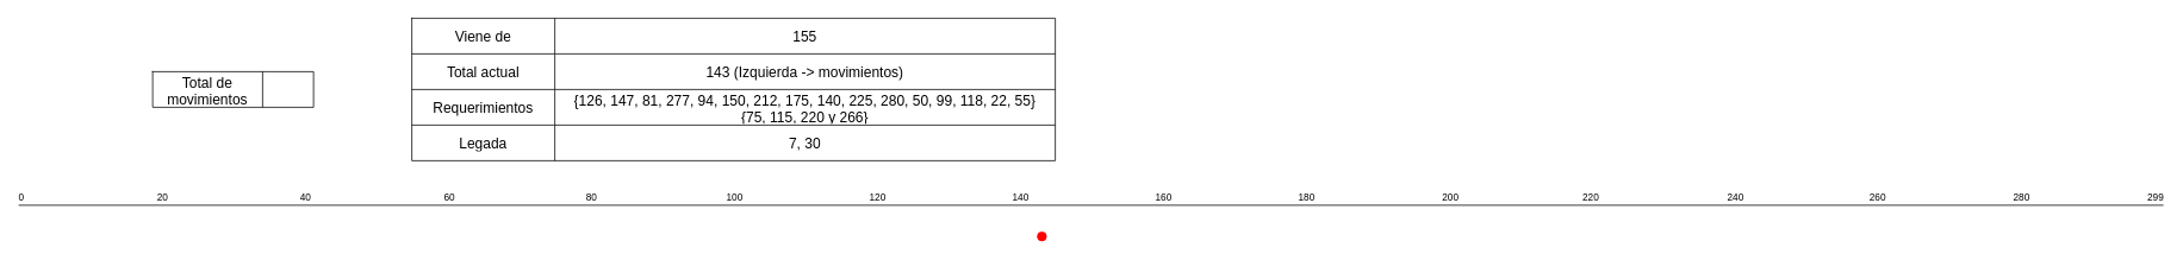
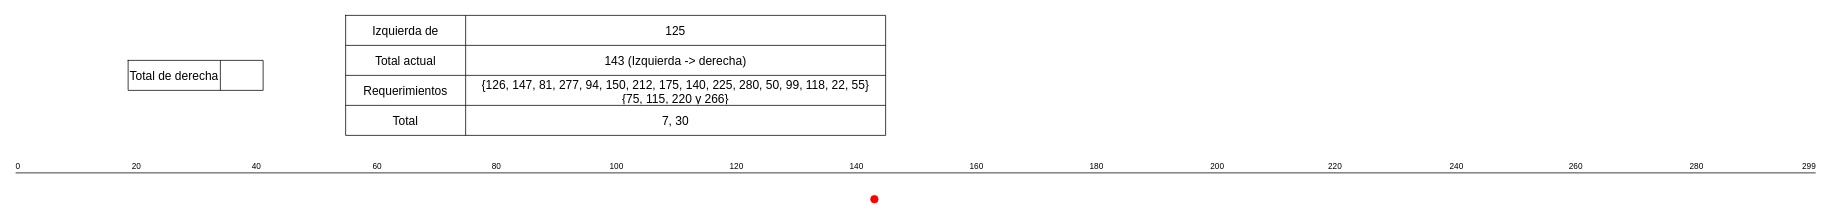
- <mxCell id="22" value="Viene de" style="shape=partialRectangle;html=1;whiteSpace=wrap;connectable=0;strokeColor=inherit;overflow=hidden;fillColor=none;top=0;left=0;bottom=0;right=0;pointerEvents=1;fontSize=16;" parent="21" vertex="1"><mxGeometry width="160" height="40" as="geometry"><mxRectangle width="160" height="40" as="alternateBounds" /></mxGeometry></mxCell>
+ <mxCell id="22" value="Izquierda de" style="shape=partialRectangle;html=1;whiteSpace=wrap;connectable=0;strokeColor=inherit;overflow=hidden;fillColor=none;top=0;left=0;bottom=0;right=0;pointerEvents=1;fontSize=16;" parent="21" vertex="1"><mxGeometry width="160" height="40" as="geometry"><mxRectangle width="160" height="40" as="alternateBounds" /></mxGeometry></mxCell>
- <mxCell id="23" value="155" style="shape=partialRectangle;html=1;whiteSpace=wrap;connectable=0;strokeColor=inherit;overflow=hidden;fillColor=none;top=0;left=0;bottom=0;right=0;pointerEvents=1;fontSize=16;" parent="21" vertex="1"><mxGeometry x="160" width="560" height="40" as="geometry"><mxRectangle width="560" height="40" as="alternateBounds" /></mxGeometry></mxCell>
+ <mxCell id="23" value="125" style="shape=partialRectangle;html=1;whiteSpace=wrap;connectable=0;strokeColor=inherit;overflow=hidden;fillColor=none;top=0;left=0;bottom=0;right=0;pointerEvents=1;fontSize=16;" parent="21" vertex="1"><mxGeometry x="160" width="560" height="40" as="geometry"><mxRectangle width="560" height="40" as="alternateBounds" /></mxGeometry></mxCell>
- <mxCell id="26" value="143 (Izquierda -&amp;gt; movimientos)" style="shape=partialRectangle;html=1;whiteSpace=wrap;connectable=0;strokeColor=inherit;overflow=hidden;fillColor=none;top=0;left=0;bottom=0;right=0;pointerEvents=1;fontSize=16;" parent="24" vertex="1"><mxGeometry x="160" width="560" height="40" as="geometry"><mxRectangle width="560" height="40" as="alternateBounds" /></mxGeometry></mxCell>
+ <mxCell id="26" value="143 (Izquierda -&amp;gt; derecha)" style="shape=partialRectangle;html=1;whiteSpace=wrap;connectable=0;strokeColor=inherit;overflow=hidden;fillColor=none;top=0;left=0;bottom=0;right=0;pointerEvents=1;fontSize=16;" parent="24" vertex="1"><mxGeometry x="160" width="560" height="40" as="geometry"><mxRectangle width="560" height="40" as="alternateBounds" /></mxGeometry></mxCell>
- <mxCell id="35" value="Total de movimientos" style="shape=partialRectangle;html=1;whiteSpace=wrap;connectable=0;strokeColor=inherit;overflow=hidden;fillColor=none;top=0;left=0;bottom=0;right=0;pointerEvents=1;fontSize=16;" parent="34" vertex="1"><mxGeometry width="123" height="40" as="geometry"><mxRectangle width="123" height="40" as="alternateBounds" /></mxGeometry></mxCell>
+ <mxCell id="35" value="Total de derecha" style="shape=partialRectangle;html=1;whiteSpace=wrap;connectable=0;strokeColor=inherit;overflow=hidden;fillColor=none;top=0;left=0;bottom=0;right=0;pointerEvents=1;fontSize=16;" parent="34" vertex="1"><mxGeometry width="123" height="40" as="geometry"><mxRectangle width="123" height="40" as="alternateBounds" /></mxGeometry></mxCell>
- <mxCell id="31" value="Legada" style="shape=partialRectangle;html=1;whiteSpace=wrap;connectable=0;strokeColor=inherit;overflow=hidden;fillColor=none;top=0;left=0;bottom=0;right=0;pointerEvents=1;fontSize=16;" parent="30" vertex="1"><mxGeometry width="160" height="40" as="geometry"><mxRectangle width="160" height="40" as="alternateBounds" /></mxGeometry></mxCell>
+ <mxCell id="31" value="Total" style="shape=partialRectangle;html=1;whiteSpace=wrap;connectable=0;strokeColor=inherit;overflow=hidden;fillColor=none;top=0;left=0;bottom=0;right=0;pointerEvents=1;fontSize=16;" parent="30" vertex="1"><mxGeometry width="160" height="40" as="geometry"><mxRectangle width="160" height="40" as="alternateBounds" /></mxGeometry></mxCell>
